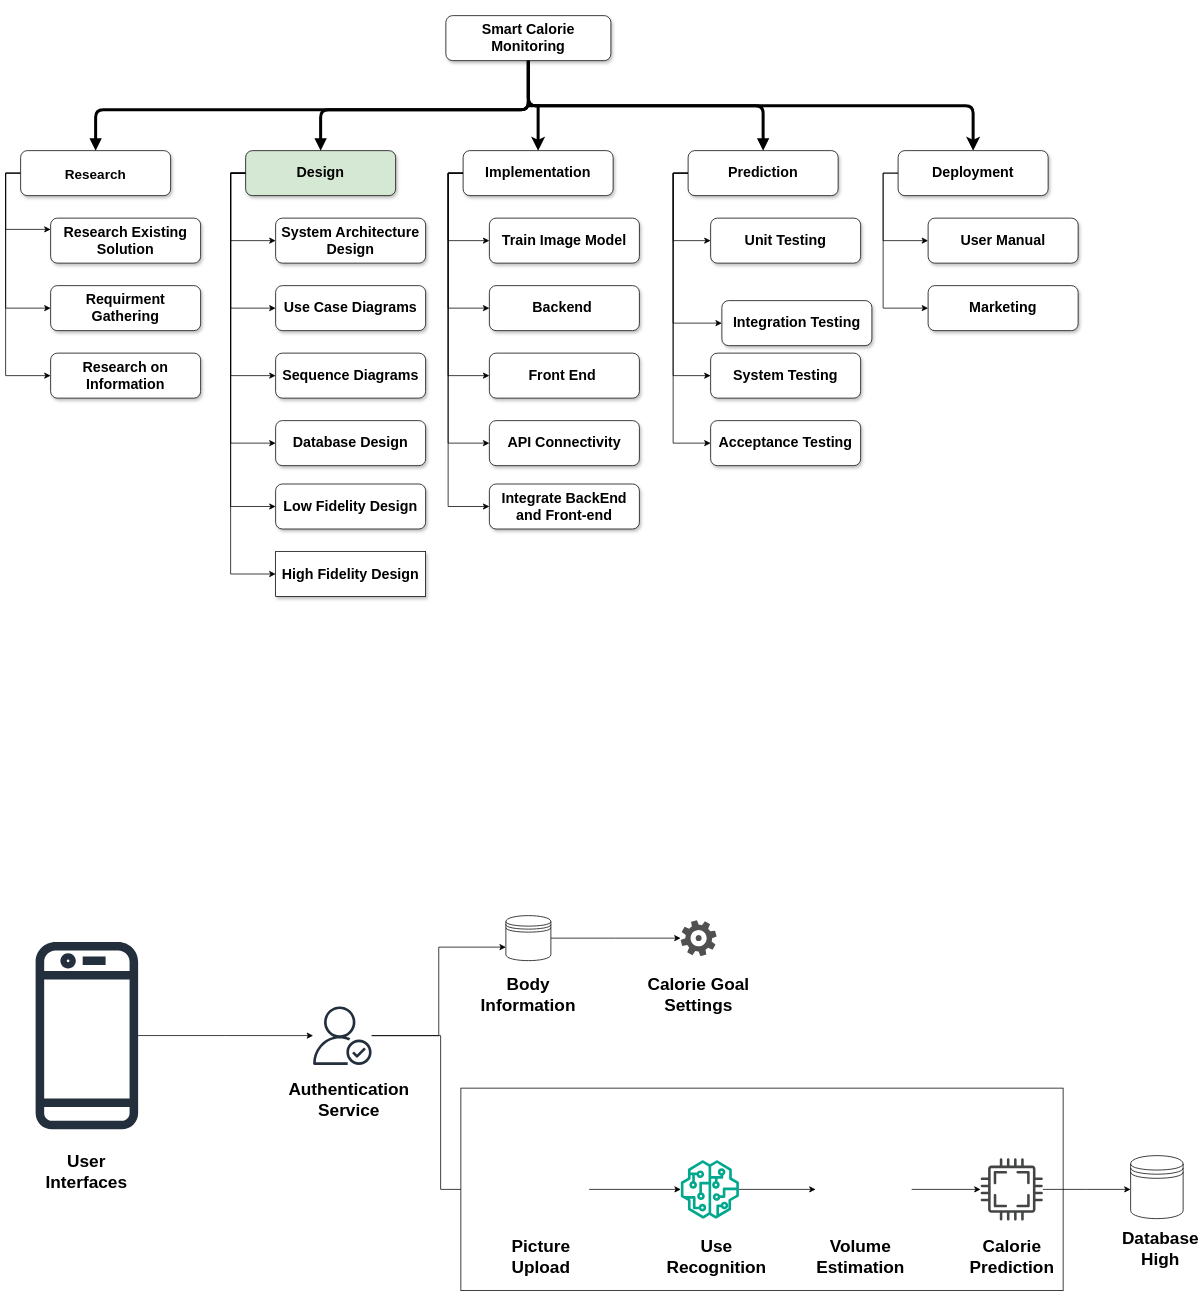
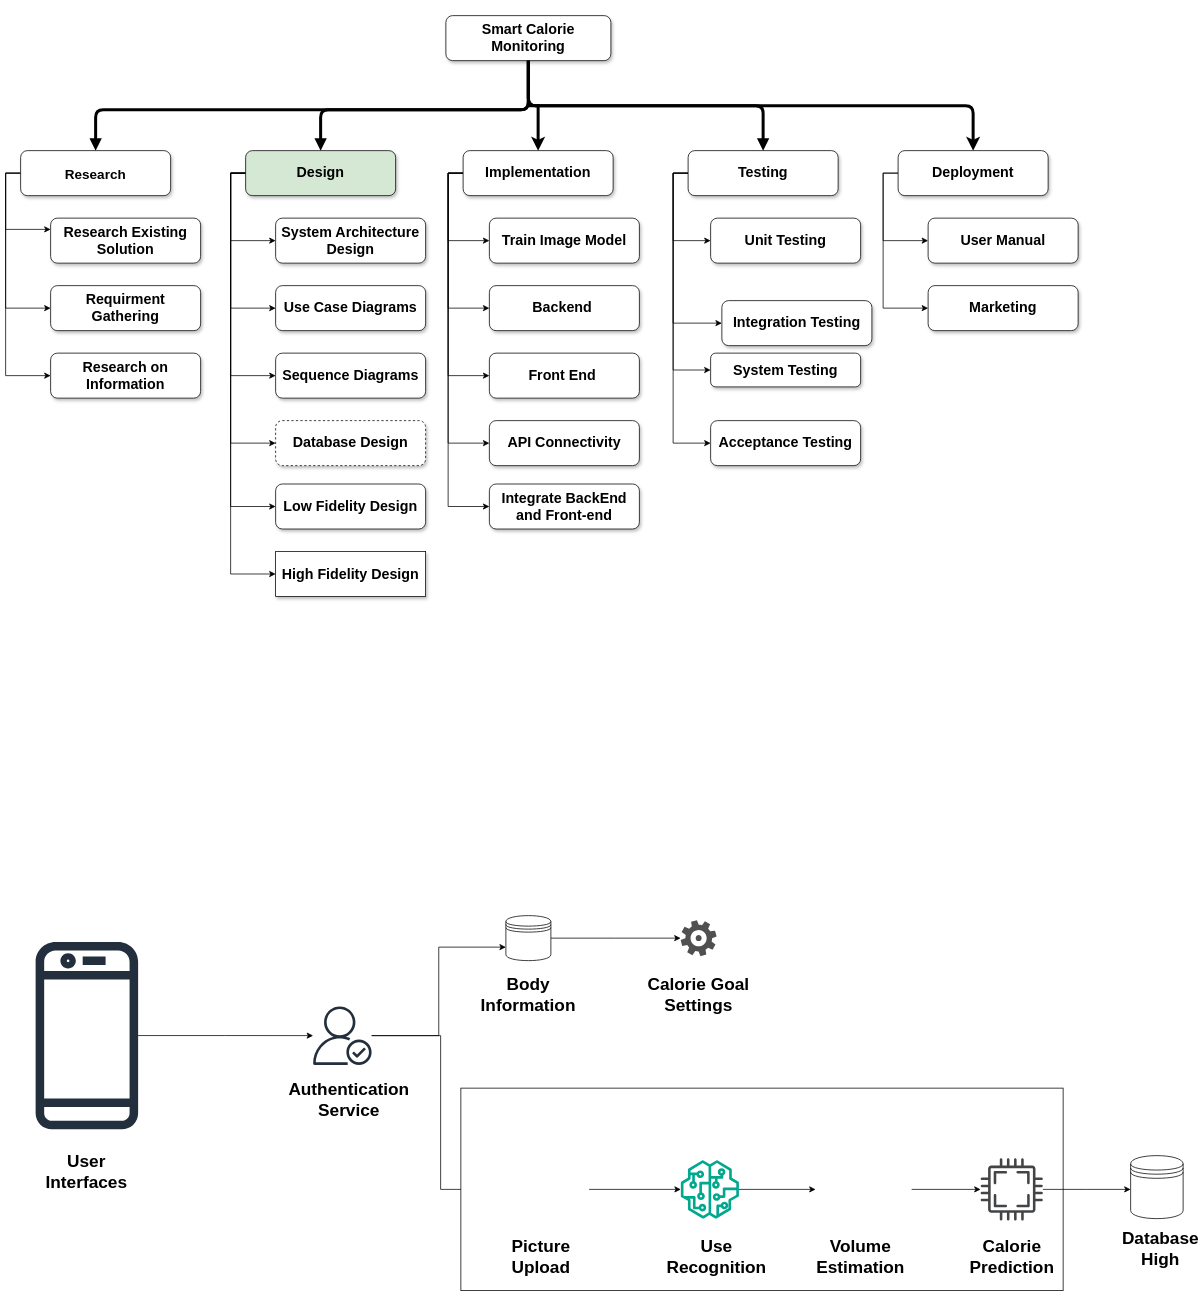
- <mxCell id="36" value="Prediction" style="rounded=1;shadow=1;fontStyle=1;fontSize=19;whiteSpace=wrap;" parent="1" vertex="1"><mxGeometry x="910" y="200" width="200" height="60" as="geometry" /></mxCell>
+ <mxCell id="36" value="Testing" style="rounded=1;shadow=1;fontStyle=1;fontSize=19;whiteSpace=wrap;" parent="1" vertex="1"><mxGeometry x="910" y="200" width="200" height="60" as="geometry" /></mxCell>
- <mxCell id="39" value="System Testing" style="rounded=1;shadow=1;fontStyle=1;fontSize=19;whiteSpace=wrap;" parent="1" vertex="1"><mxGeometry x="940" y="470" width="200" height="60" as="geometry" /></mxCell>
+ <mxCell id="39" value="System Testing" style="rounded=1;shadow=1;fontStyle=1;fontSize=19;whiteSpace=wrap;" parent="1" vertex="1"><mxGeometry x="940" y="470" width="200" height="45" as="geometry" /></mxCell>
- <mxCell id="49" value="Database Design" style="rounded=1;shadow=1;fontStyle=1;fontSize=19;whiteSpace=wrap;" parent="1" vertex="1"><mxGeometry x="360" y="560" width="200" height="60" as="geometry" /></mxCell>
+ <mxCell id="49" value="Database Design" style="rounded=1;shadow=1;fontStyle=1;fontSize=19;whiteSpace=wrap;dashed=1;" parent="1" vertex="1"><mxGeometry x="360" y="560" width="200" height="60" as="geometry" /></mxCell>
